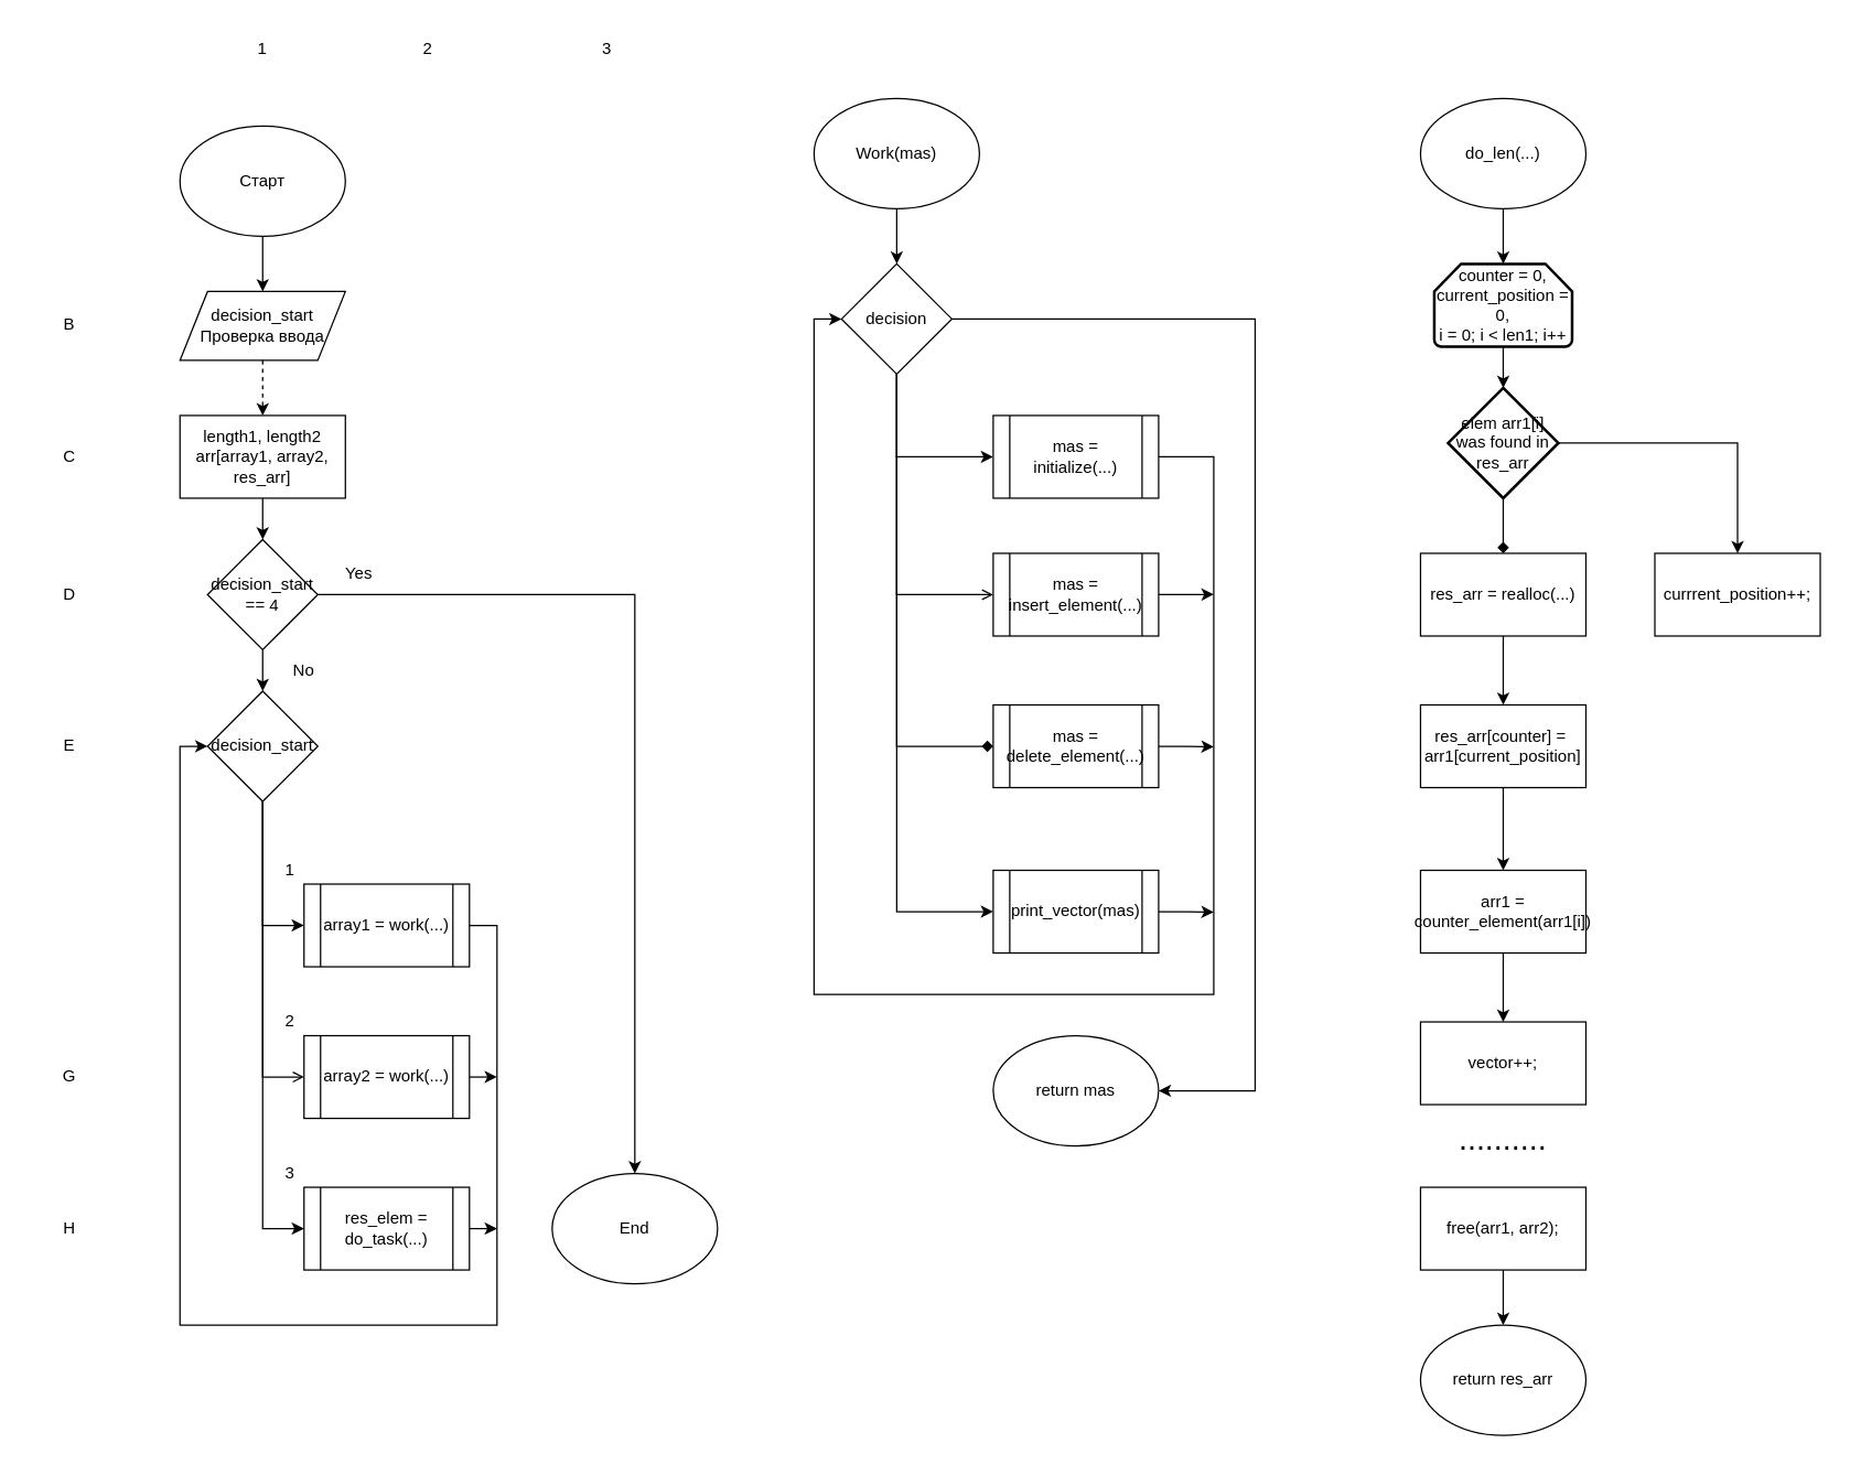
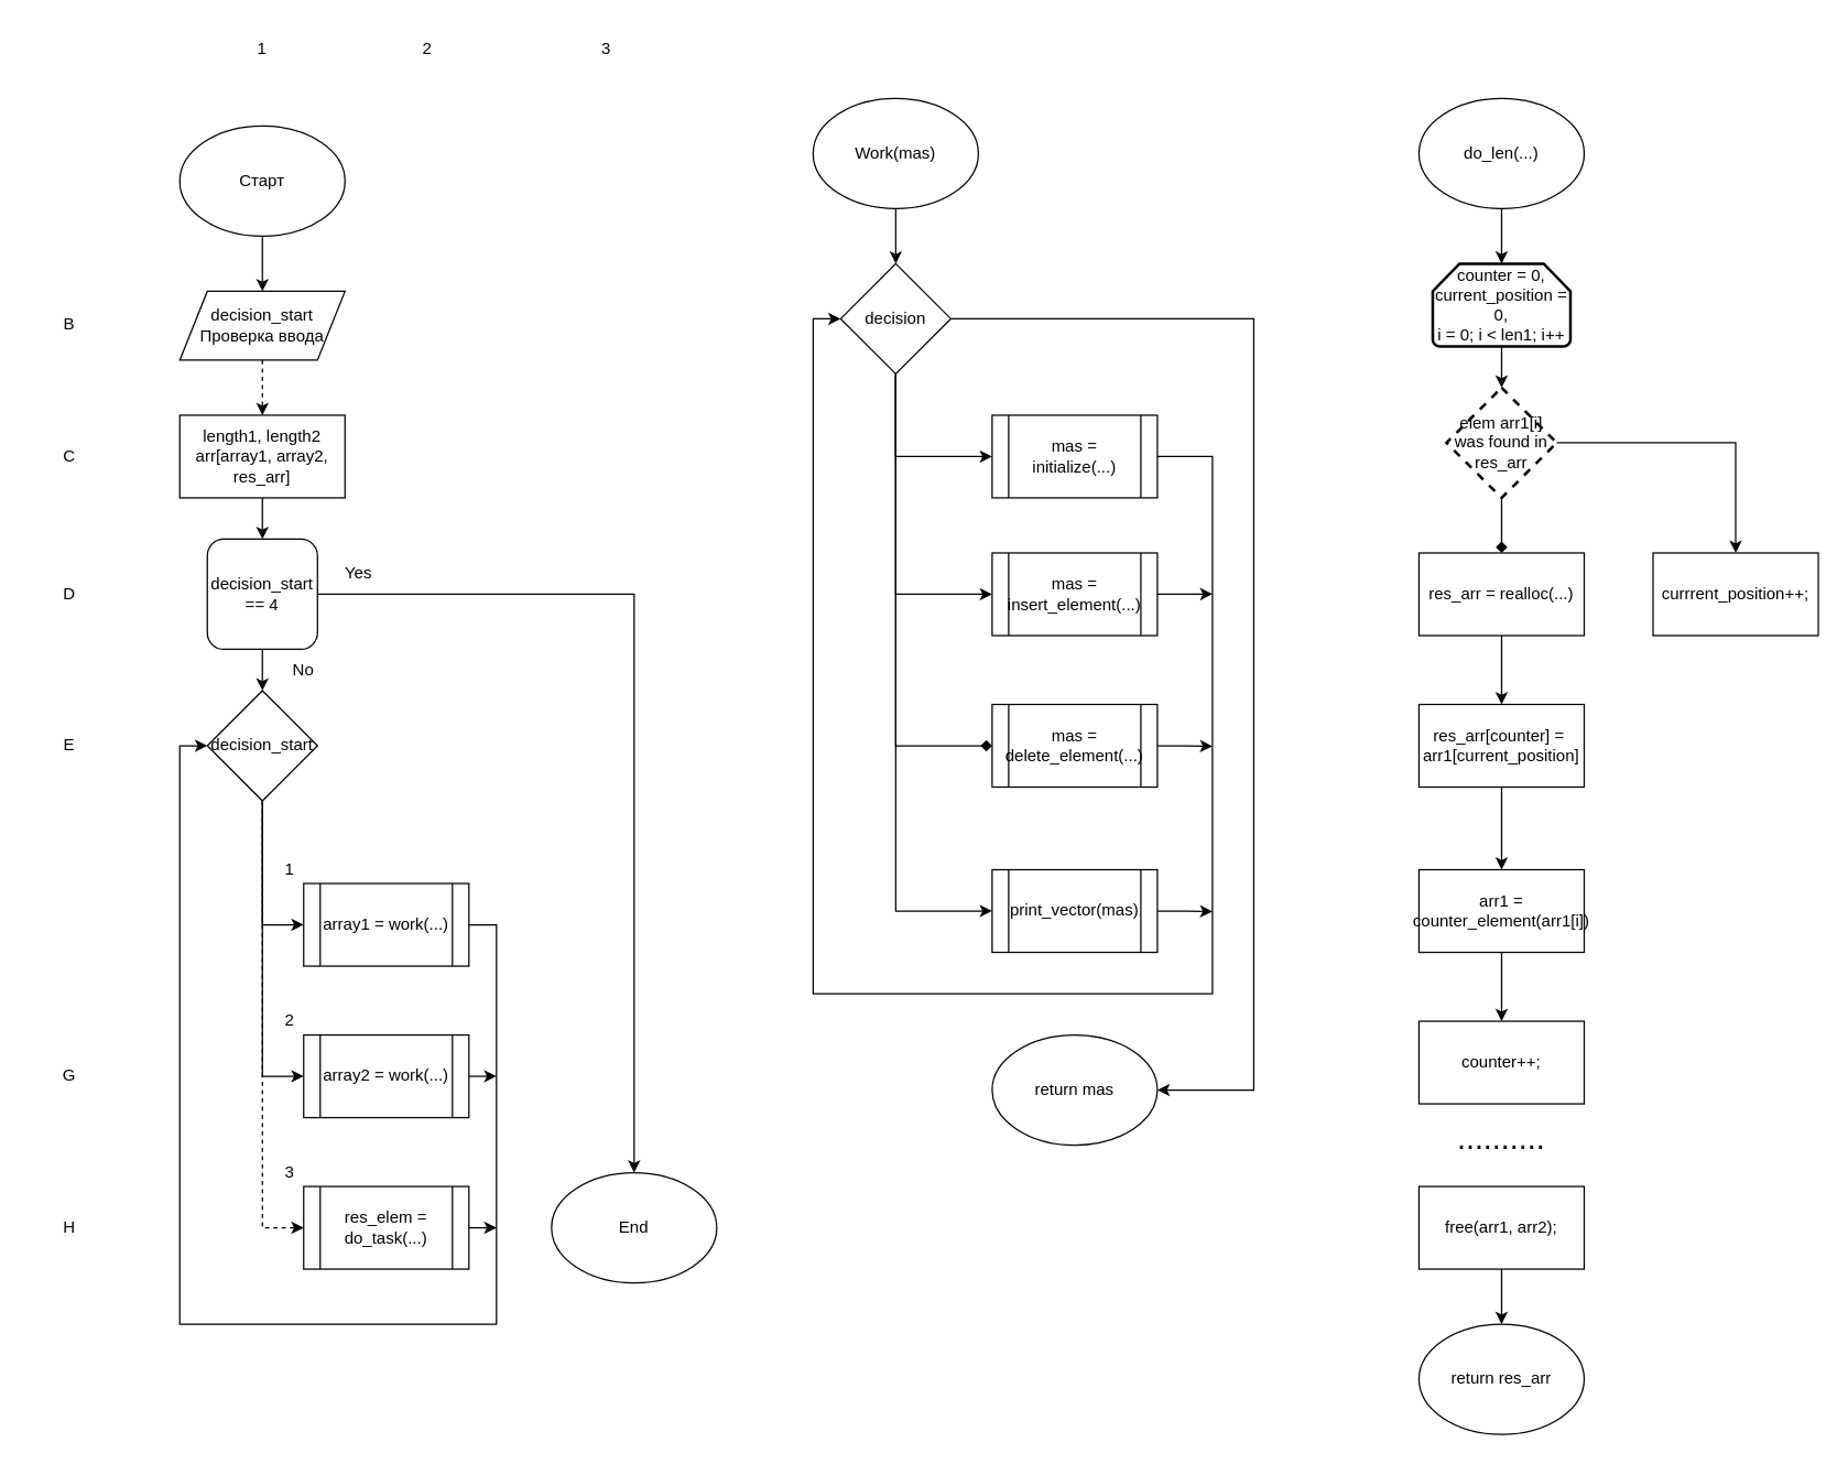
- <mxCell id="31" value="elem arr1[i]&lt;br&gt;was found in&lt;br&gt;res_arr" style="rhombus;whiteSpace=wrap;html=1;strokeWidth=2;" parent="1" vertex="1"><mxGeometry x="1050" y="281" width="80" height="80" as="geometry" /></mxCell>
+ <mxCell id="31" value="elem arr1[i]&lt;br&gt;was found in&lt;br&gt;res_arr" style="rhombus;whiteSpace=wrap;html=1;strokeWidth=2;dashed=1;" parent="1" vertex="1"><mxGeometry x="1050" y="281" width="80" height="80" as="geometry" /></mxCell>
- <mxCell id="14" value="decision_start == 4" style="rhombus;whiteSpace=wrap;html=1;" parent="1" vertex="1"><mxGeometry x="150" y="391" width="80" height="80" as="geometry" /></mxCell>
+ <mxCell id="14" value="decision_start == 4" style="whiteSpace=wrap;html=1;rounded=1;" parent="1" vertex="1"><mxGeometry x="150" y="391" width="80" height="80" as="geometry" /></mxCell>
- <mxCell id="19" style="edgeStyle=orthogonalEdgeStyle;rounded=0;orthogonalLoop=1;jettySize=auto;html=1;exitX=0.5;exitY=1;exitDx=0;exitDy=0;entryX=0;entryY=0.5;entryDx=0;entryDy=0;endArrow=open;" edge="1" parent="1" source="23" target="67"><mxGeometry relative="1" as="geometry" /></mxCell>
+ <mxCell id="19" style="edgeStyle=orthogonalEdgeStyle;rounded=0;orthogonalLoop=1;jettySize=auto;html=1;exitX=0.5;exitY=1;exitDx=0;exitDy=0;entryX=0;entryY=0.5;entryDx=0;entryDy=0;" edge="1" parent="1" source="23" target="67"><mxGeometry relative="1" as="geometry" /></mxCell>
- <mxCell id="38" value="vector++;" style="whiteSpace=wrap;html=1;rounded=0;" parent="1" vertex="1"><mxGeometry x="1030" y="741" width="120" height="60" as="geometry" /></mxCell>
+ <mxCell id="38" value="counter++;" style="whiteSpace=wrap;html=1;rounded=0;" parent="1" vertex="1"><mxGeometry x="1030" y="741" width="120" height="60" as="geometry" /></mxCell>
- <mxCell id="7" style="edgeStyle=orthogonalEdgeStyle;rounded=0;orthogonalLoop=1;jettySize=auto;html=1;exitX=0.5;exitY=1;exitDx=0;exitDy=0;entryX=0;entryY=0.5;entryDx=0;entryDy=0;endArrow=open;" edge="1" parent="1" source="9" target="47"><mxGeometry relative="1" as="geometry" /></mxCell>
+ <mxCell id="7" style="edgeStyle=orthogonalEdgeStyle;rounded=0;orthogonalLoop=1;jettySize=auto;html=1;exitX=0.5;exitY=1;exitDx=0;exitDy=0;entryX=0;entryY=0.5;entryDx=0;entryDy=0;" edge="1" parent="1" source="9" target="47"><mxGeometry relative="1" as="geometry" /></mxCell>
- <mxCell id="8" style="edgeStyle=orthogonalEdgeStyle;rounded=0;orthogonalLoop=1;jettySize=auto;html=1;exitX=0.5;exitY=1;exitDx=0;exitDy=0;entryX=0;entryY=0.5;entryDx=0;entryDy=0;" edge="1" parent="1" source="9" target="49"><mxGeometry relative="1" as="geometry" /></mxCell>
+ <mxCell id="8" style="edgeStyle=orthogonalEdgeStyle;rounded=0;orthogonalLoop=1;jettySize=auto;html=1;exitX=0.5;exitY=1;exitDx=0;exitDy=0;entryX=0;entryY=0.5;entryDx=0;entryDy=0;dashed=1;" edge="1" parent="1" source="9" target="49"><mxGeometry relative="1" as="geometry" /></mxCell>
